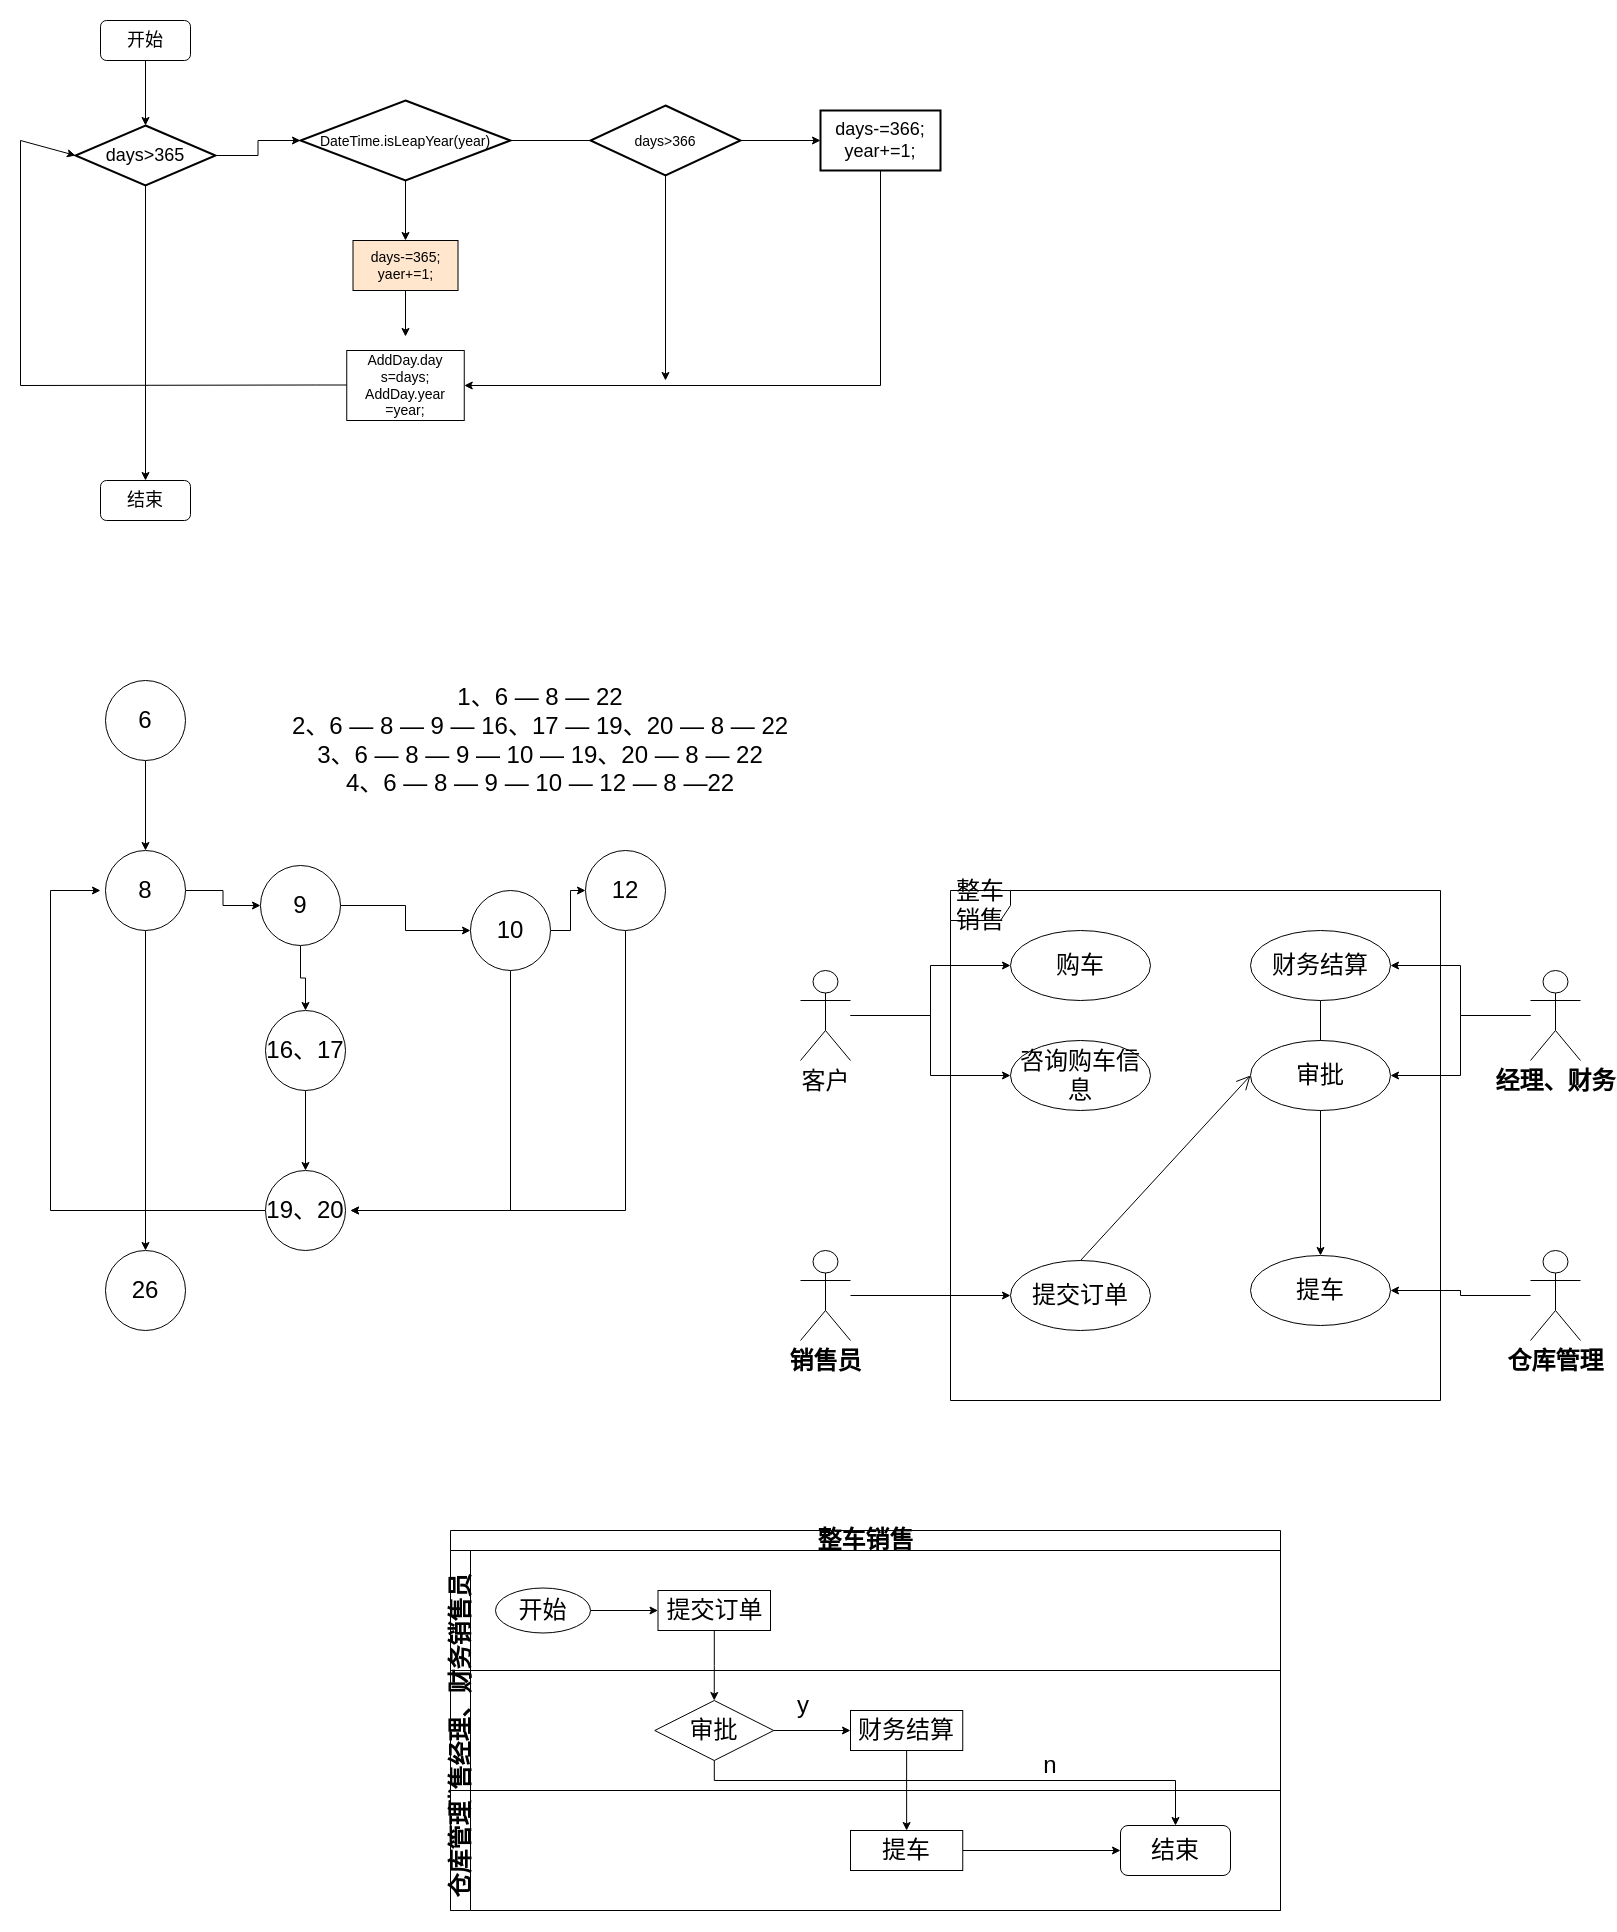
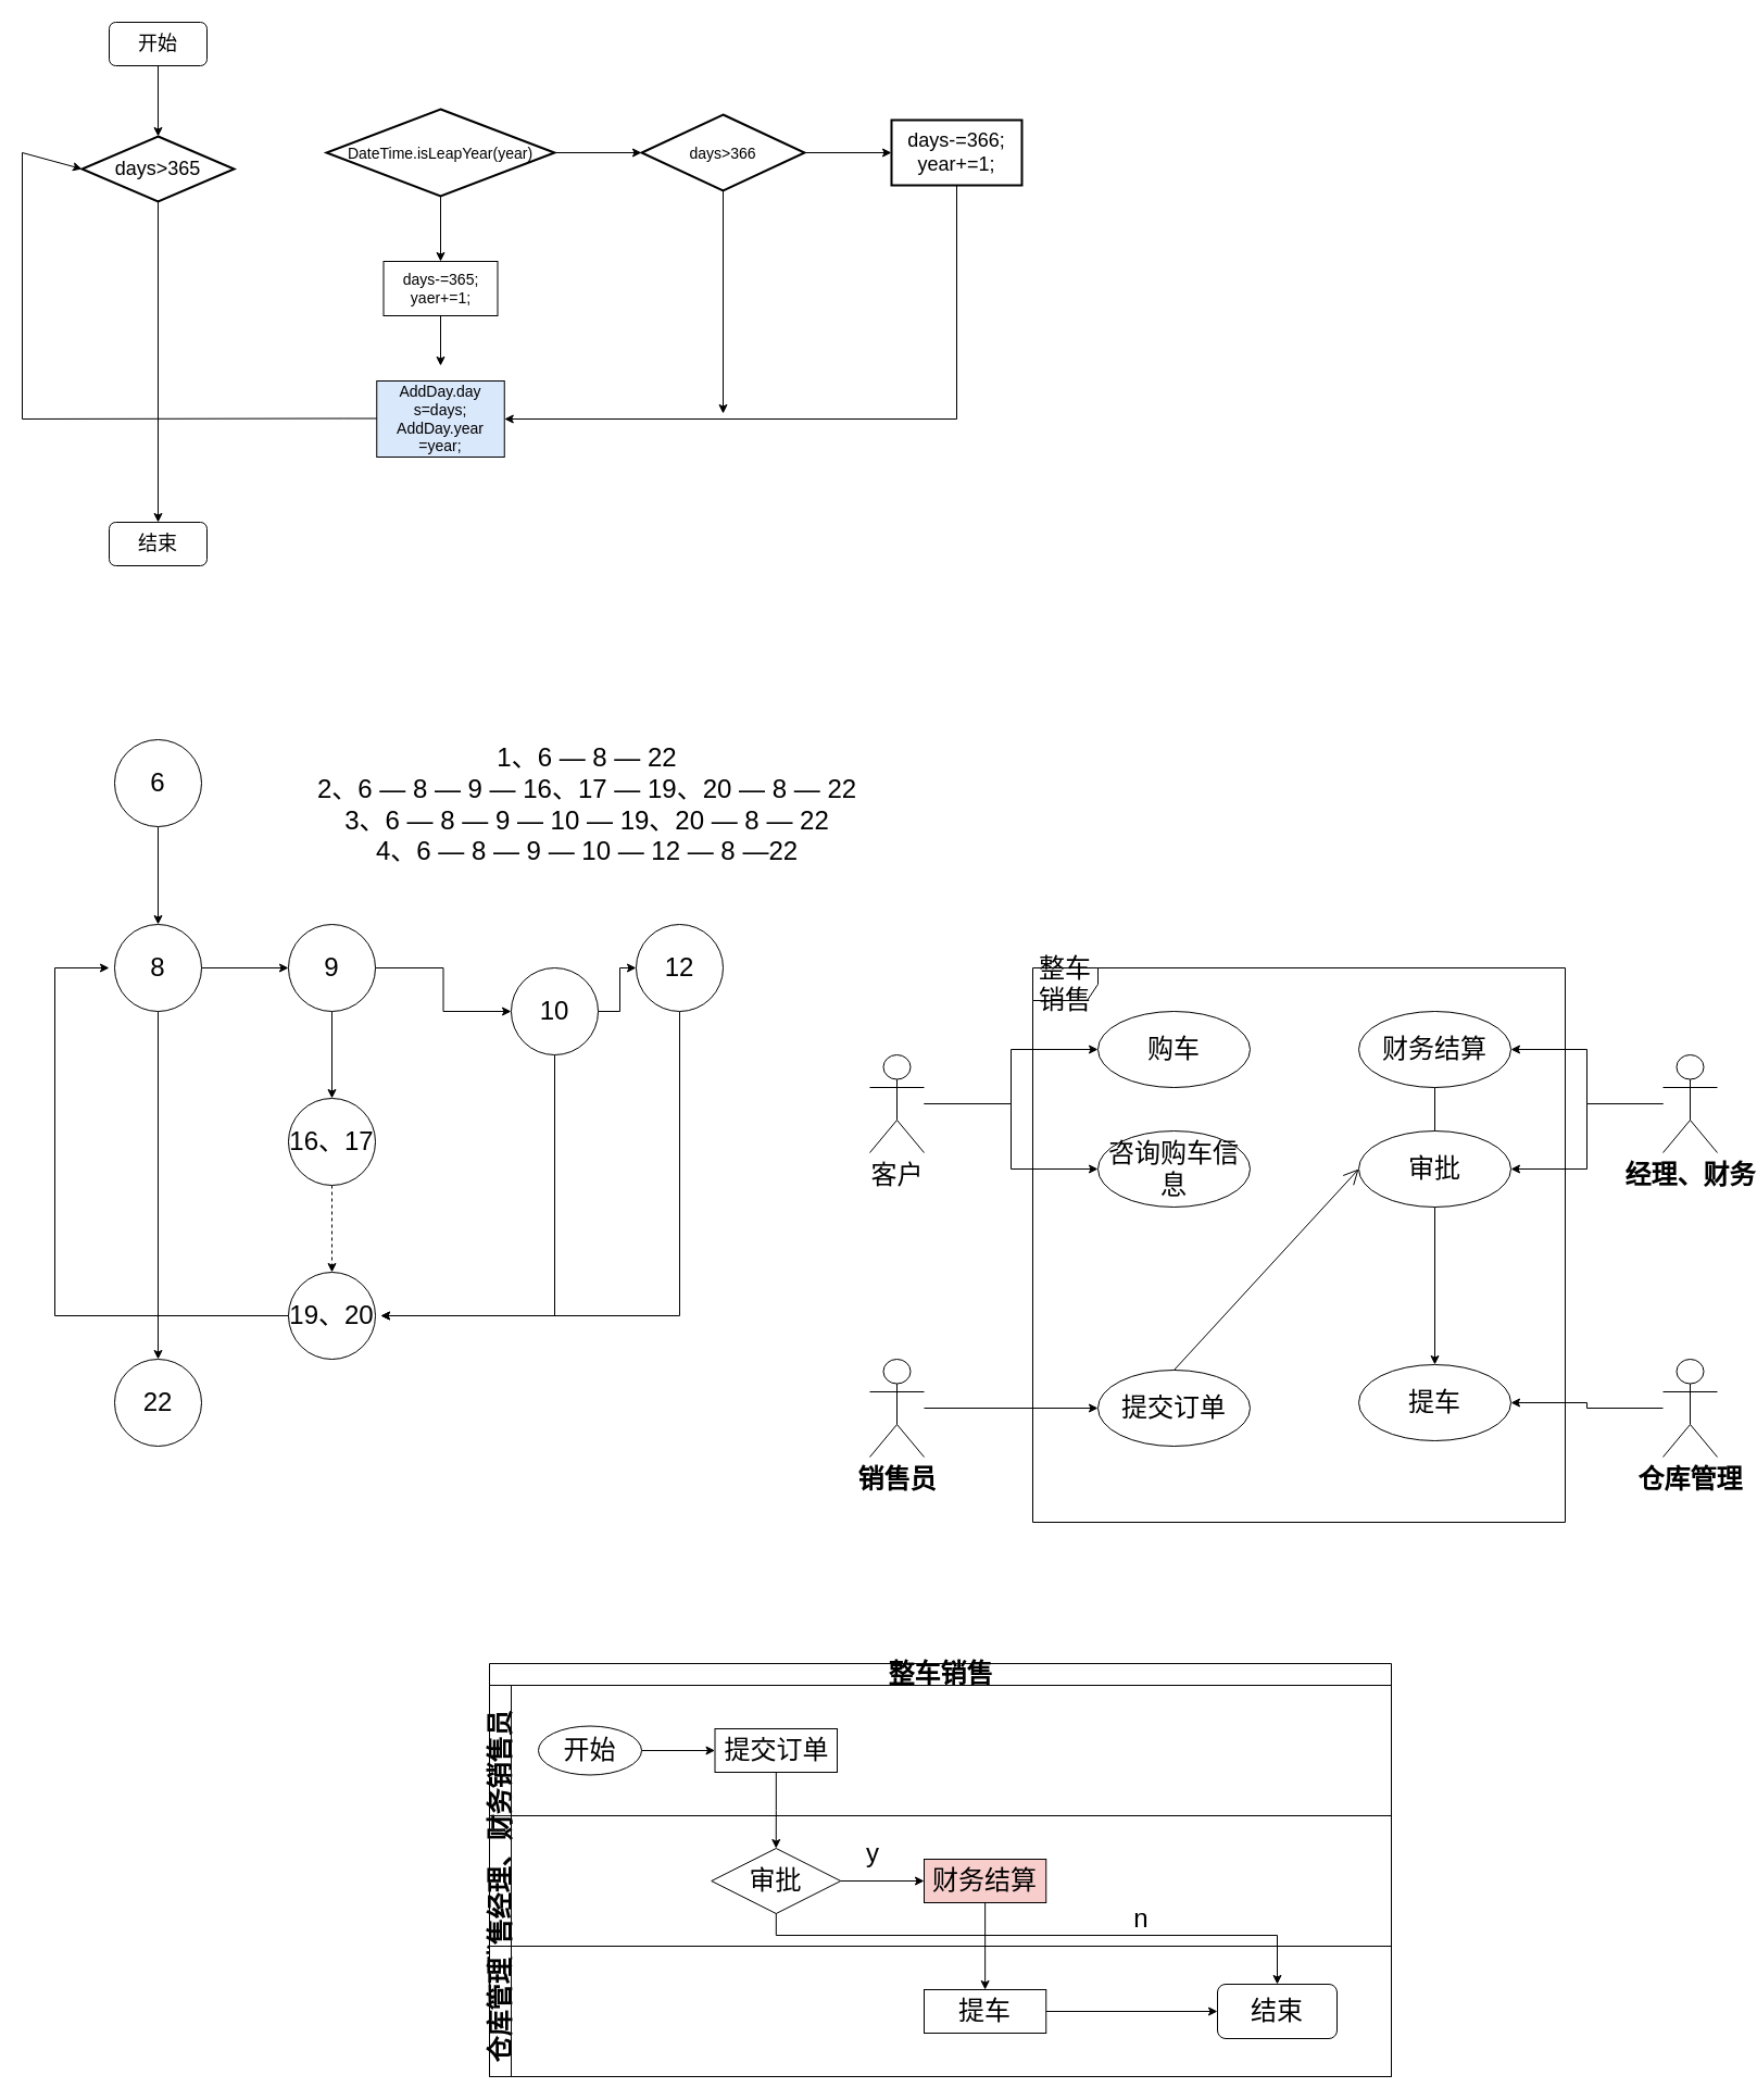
- <mxCell id="9" value="" style="edgeStyle=orthogonalEdgeStyle;rounded=0;orthogonalLoop=1;jettySize=auto;html=1;fontSize=14;endArrow=none;" parent="1" source="10" target="16" edge="1"><mxGeometry relative="1" as="geometry" /></mxCell>
+ <mxCell id="9" value="" style="edgeStyle=orthogonalEdgeStyle;rounded=0;orthogonalLoop=1;jettySize=auto;html=1;fontSize=14;" parent="1" source="10" target="16" edge="1"><mxGeometry relative="1" as="geometry" /></mxCell>
- <mxCell id="5" style="edgeStyle=orthogonalEdgeStyle;rounded=0;orthogonalLoop=1;jettySize=auto;html=1;fontSize=18;" parent="1" source="6" target="10" edge="1"><mxGeometry relative="1" as="geometry" /></mxCell>
- <mxCell id="12" value="days-=365;&lt;br&gt;yaer+=1;" style="rounded=0;whiteSpace=wrap;html=1;fontSize=14;fillColor=#ffe6cc;" parent="1" vertex="1"><mxGeometry x="352.5" y="240" width="105" height="50" as="geometry" /></mxCell>
+ <mxCell id="12" value="days-=365;&lt;br&gt;yaer+=1;" style="rounded=0;whiteSpace=wrap;html=1;fontSize=14;" parent="1" vertex="1"><mxGeometry x="352.5" y="240" width="105" height="50" as="geometry" /></mxCell>
- <mxCell id="13" value="AddDay.day&lt;br&gt;s=days;&lt;br&gt;AddDay.year&lt;br&gt;=year;" style="rounded=0;whiteSpace=wrap;html=1;fontSize=14;" parent="1" vertex="1"><mxGeometry x="346.25" y="350" width="117.5" height="70" as="geometry" /></mxCell>
+ <mxCell id="13" value="AddDay.day&lt;br&gt;s=days;&lt;br&gt;AddDay.year&lt;br&gt;=year;" style="rounded=0;whiteSpace=wrap;html=1;fontSize=14;fillColor=#dae8fc;" parent="1" vertex="1"><mxGeometry x="346.25" y="350" width="117.5" height="70" as="geometry" /></mxCell>
- <mxCell id="27" value="&lt;font style=&quot;font-size: 24px;&quot;&gt;9&lt;/font&gt;" style="ellipse;whiteSpace=wrap;html=1;aspect=fixed;fontSize=14;" parent="1" vertex="1"><mxGeometry x="260" y="865" width="80" height="80" as="geometry" /></mxCell>
+ <mxCell id="27" value="&lt;font style=&quot;font-size: 24px;&quot;&gt;9&lt;/font&gt;" style="ellipse;whiteSpace=wrap;html=1;aspect=fixed;fontSize=14;" parent="1" vertex="1"><mxGeometry x="265" y="850" width="80" height="80" as="geometry" /></mxCell>
- <mxCell id="34" value="" style="edgeStyle=orthogonalEdgeStyle;rounded=0;orthogonalLoop=1;jettySize=auto;html=1;fontSize=24;" parent="1" source="35" target="37" edge="1"><mxGeometry relative="1" as="geometry" /></mxCell>
+ <mxCell id="34" value="" style="edgeStyle=orthogonalEdgeStyle;rounded=0;orthogonalLoop=1;jettySize=auto;html=1;fontSize=24;dashed=1;" parent="1" source="35" target="37" edge="1"><mxGeometry relative="1" as="geometry" /></mxCell>
- <mxCell id="33" value="&lt;font style=&quot;font-size: 24px;&quot;&gt;26&lt;/font&gt;" style="ellipse;whiteSpace=wrap;html=1;aspect=fixed;fontSize=14;" parent="1" vertex="1"><mxGeometry x="105" y="1250" width="80" height="80" as="geometry" /></mxCell>
+ <mxCell id="33" value="&lt;font style=&quot;font-size: 24px;&quot;&gt;22&lt;/font&gt;" style="ellipse;whiteSpace=wrap;html=1;aspect=fixed;fontSize=14;" parent="1" vertex="1"><mxGeometry x="105" y="1250" width="80" height="80" as="geometry" /></mxCell>
- <mxCell id="66" value="财务结算" style="whiteSpace=wrap;html=1;fontSize=24;" parent="63" vertex="1"><mxGeometry x="400" y="40" width="112.25" height="40" as="geometry" /></mxCell>
+ <mxCell id="66" value="财务结算" style="whiteSpace=wrap;html=1;fontSize=24;fillColor=#f8cecc;" parent="63" vertex="1"><mxGeometry x="400" y="40" width="112.25" height="40" as="geometry" /></mxCell>
